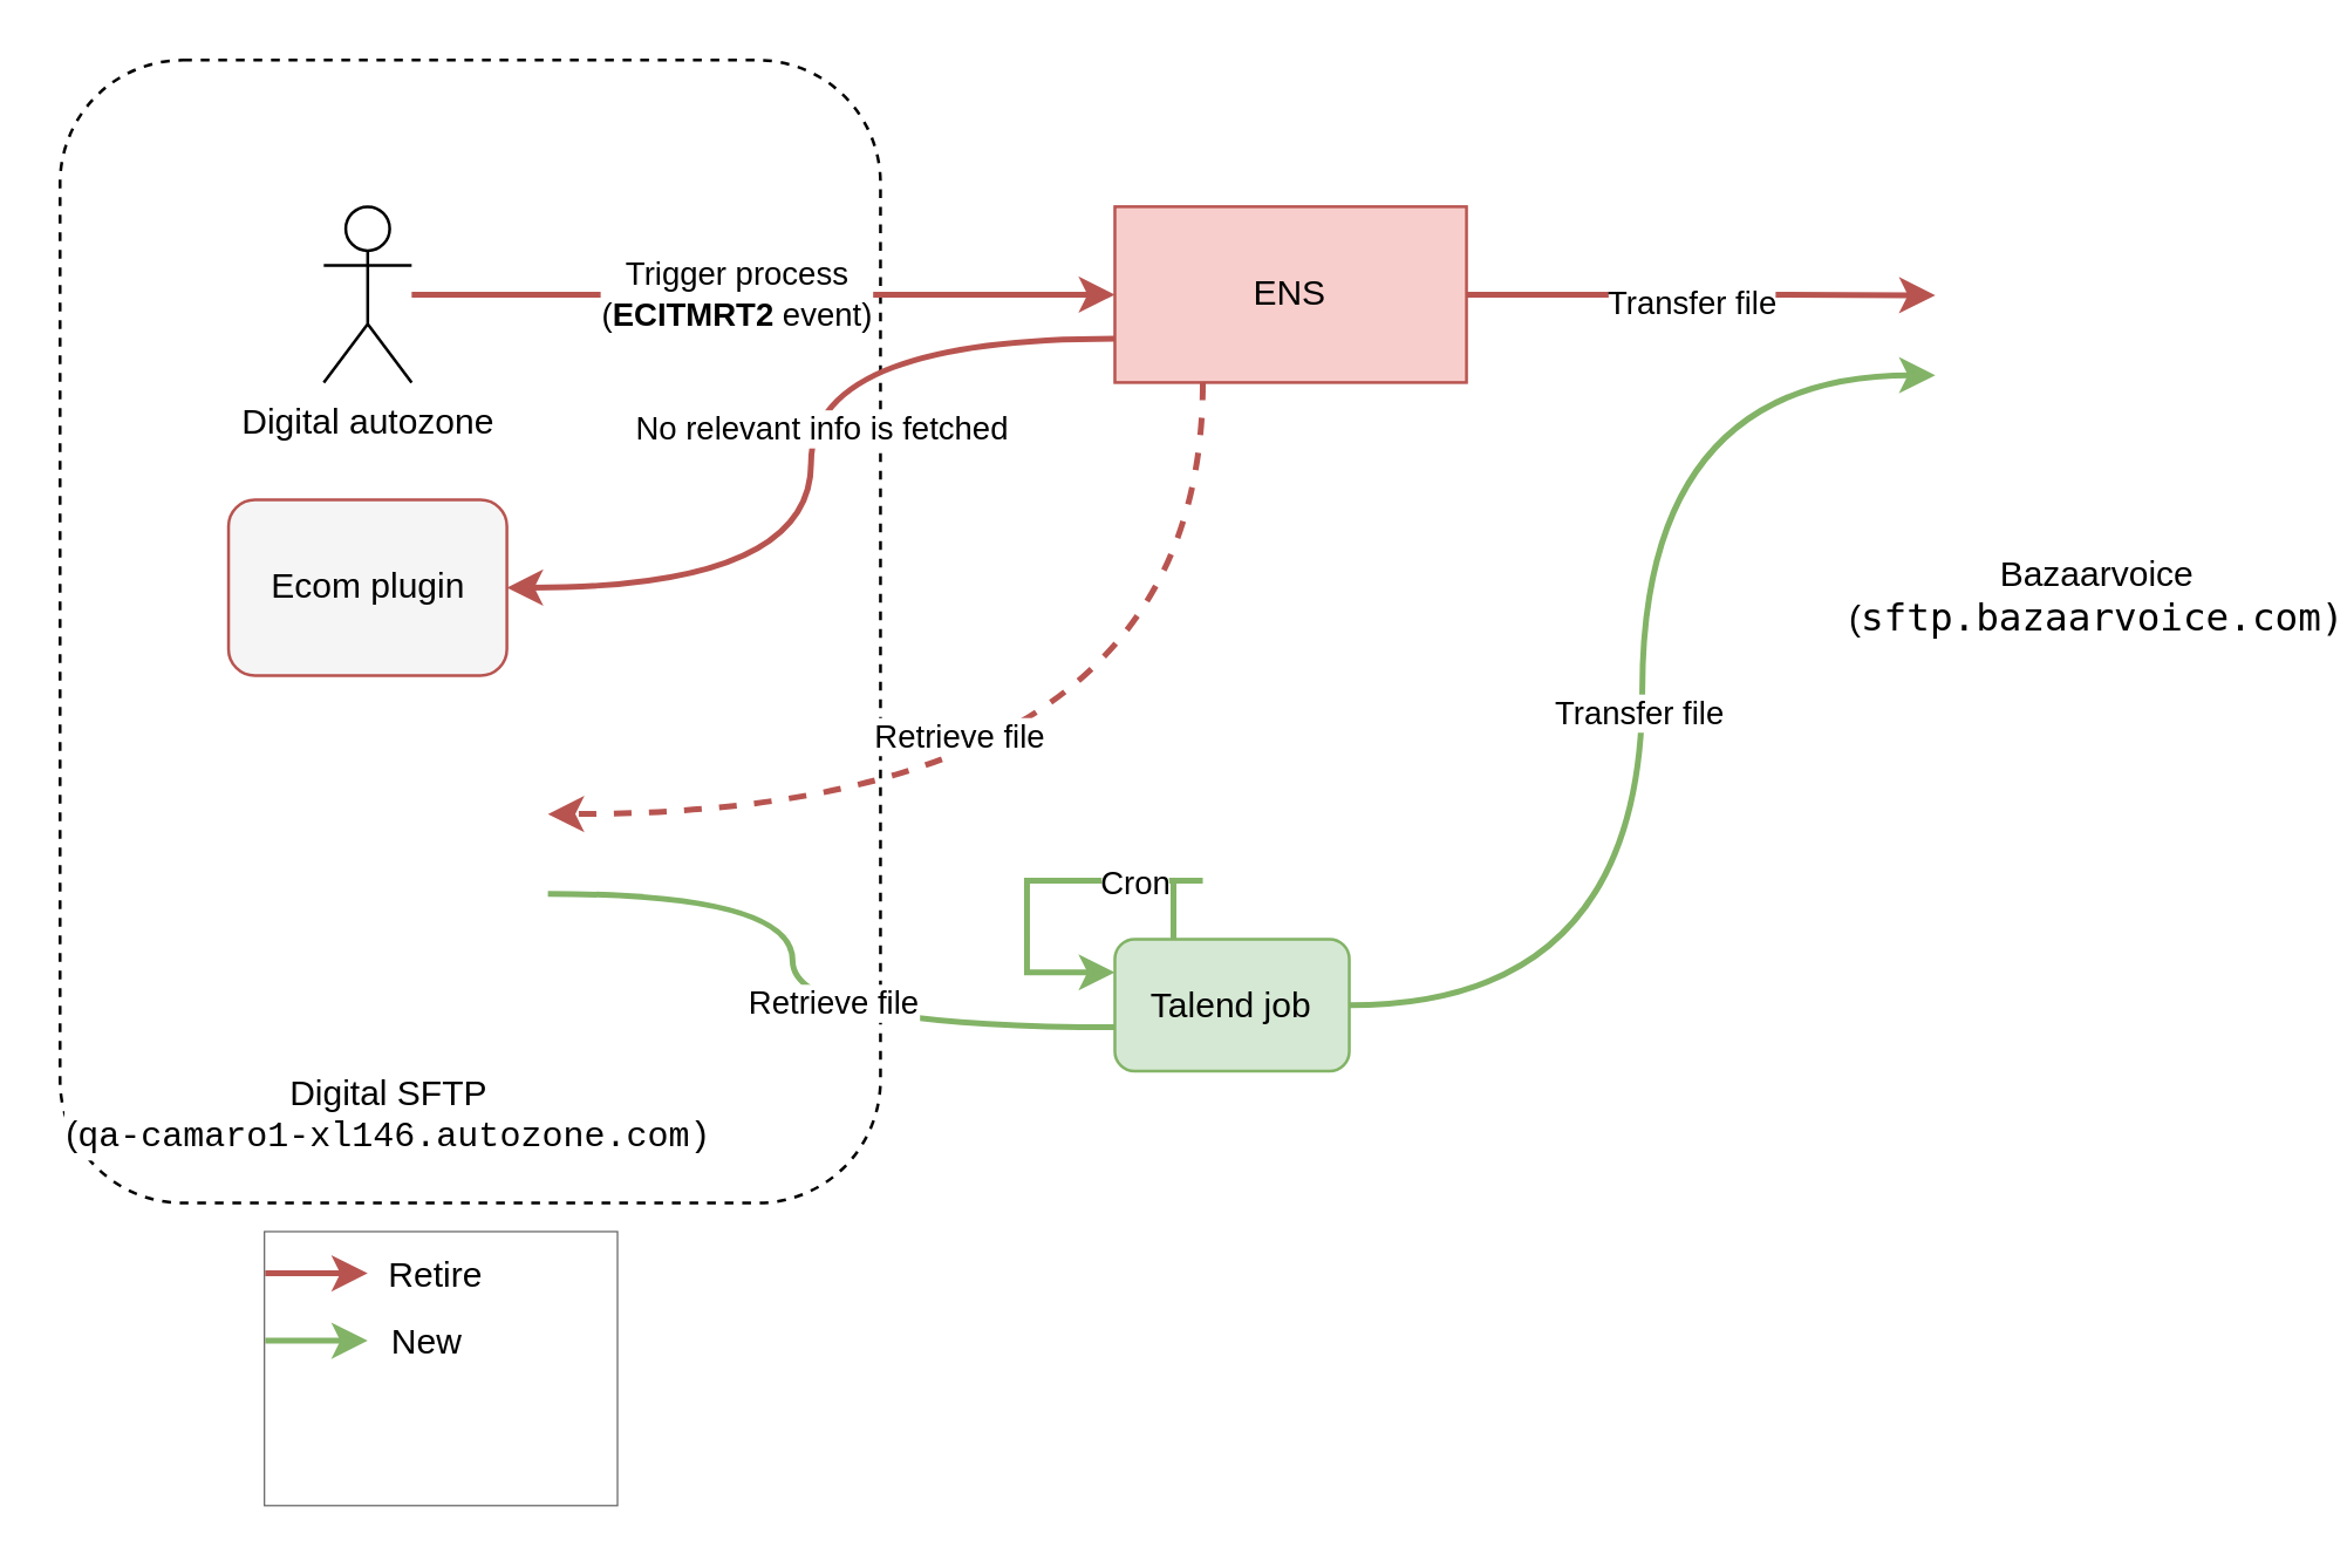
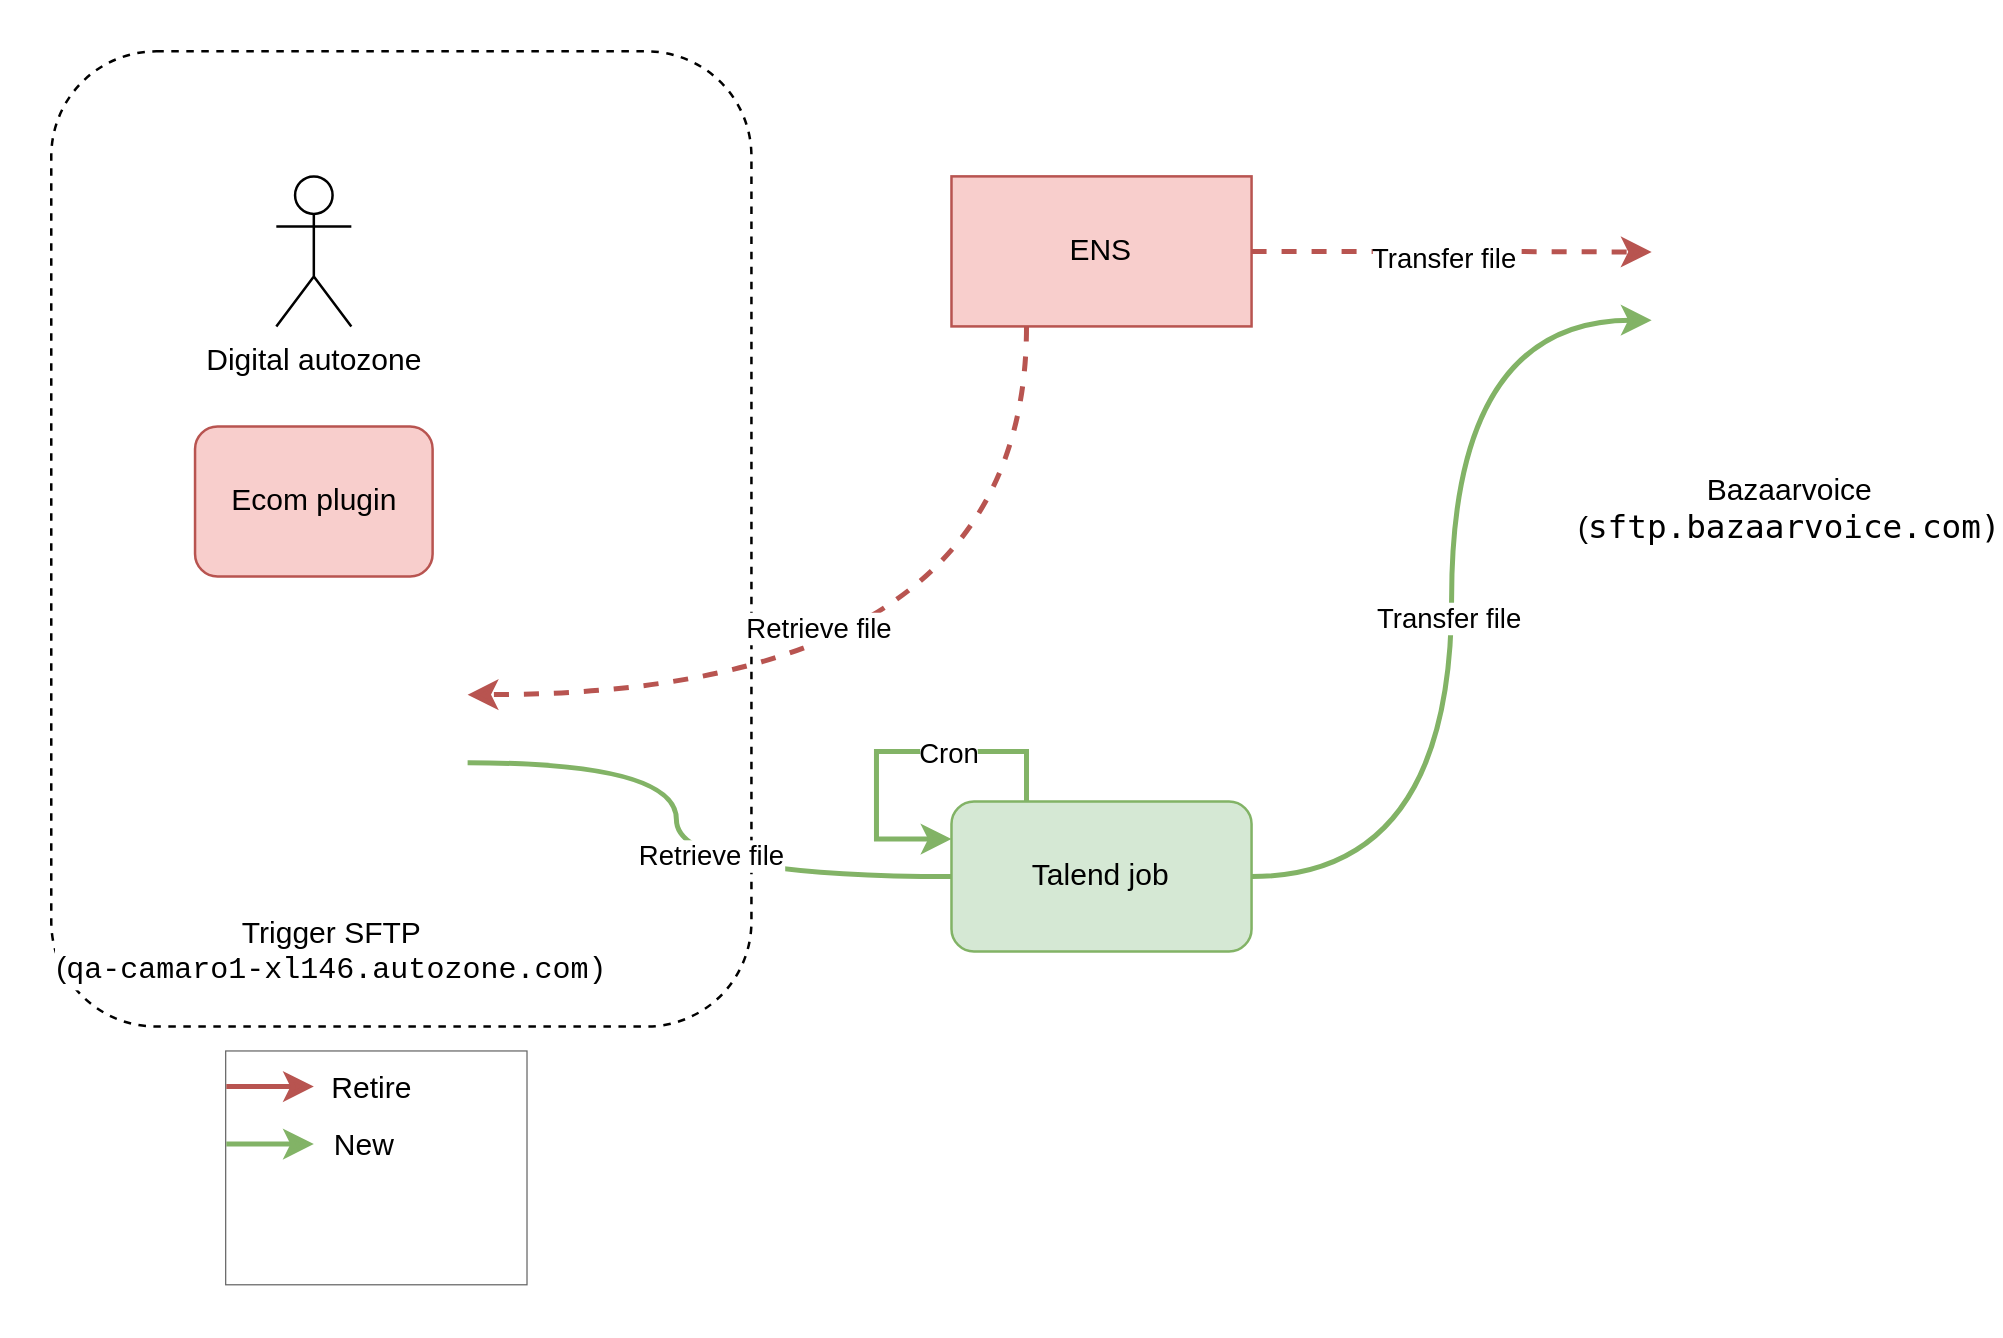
- <mxCell id="10" style="edgeStyle=orthogonalEdgeStyle;rounded=0;orthogonalLoop=1;jettySize=auto;html=1;strokeWidth=2;fillColor=#f8cecc;strokeColor=#b85450;" edge="1" parent="1" source="12" target="9"><mxGeometry relative="1" as="geometry" /></mxCell>
- <mxCell id="11" value="Trigger process&lt;div&gt;(&lt;b&gt;ECITMRT2&lt;/b&gt; event)&lt;/div&gt;" style="edgeLabel;html=1;align=center;verticalAlign=middle;resizable=0;points=[];" vertex="1" connectable="0" parent="10"><mxGeometry x="-0.044" y="1" relative="1" as="geometry"><mxPoint x="-5" as="offset" /></mxGeometry></mxCell>
- <mxCell id="7" style="edgeStyle=orthogonalEdgeStyle;rounded=0;orthogonalLoop=1;jettySize=auto;html=1;entryX=0;entryY=0.25;entryDx=0;entryDy=0;fillColor=#f8cecc;strokeColor=#b85450;strokeWidth=2;" edge="1" parent="1" source="9" target="22"><mxGeometry relative="1" as="geometry" /></mxCell>
+ <mxCell id="7" style="edgeStyle=orthogonalEdgeStyle;rounded=0;orthogonalLoop=1;jettySize=auto;html=1;entryX=0;entryY=0.25;entryDx=0;entryDy=0;fillColor=#f8cecc;strokeColor=#b85450;strokeWidth=2;dashed=1;" edge="1" parent="1" source="9" target="22"><mxGeometry relative="1" as="geometry" /></mxCell>
- <mxCell id="3" style="edgeStyle=orthogonalEdgeStyle;rounded=0;orthogonalLoop=1;jettySize=auto;html=1;exitX=0;exitY=0.75;exitDx=0;exitDy=0;entryX=1;entryY=0.5;entryDx=0;entryDy=0;curved=1;fillColor=#f8cecc;strokeColor=#b85450;strokeWidth=2;" edge="1" parent="1" source="9" target="20"><mxGeometry relative="1" as="geometry" /></mxCell>
- <mxCell id="4" value="No relevant info is fetched" style="edgeLabel;html=1;align=center;verticalAlign=middle;resizable=0;points=[];" vertex="1" connectable="0" parent="3"><mxGeometry x="-0.082" y="3" relative="1" as="geometry"><mxPoint as="offset" /></mxGeometry></mxCell>
- <mxCell id="20" value="Ecom plugin" style="rounded=1;whiteSpace=wrap;html=1;fillColor=#f5f5f5;strokeColor=#b85450;" vertex="1" parent="1"><mxGeometry x="77.5" y="170" width="95" height="60" as="geometry" /></mxCell>
+ <mxCell id="20" value="Ecom plugin" style="rounded=1;whiteSpace=wrap;html=1;fillColor=#f8cecc;strokeColor=#b85450;" vertex="1" parent="1"><mxGeometry x="77.5" y="170" width="95" height="60" as="geometry" /></mxCell>
- <mxCell id="27" value="Talend job" style="rounded=1;whiteSpace=wrap;html=1;fillColor=#d5e8d4;strokeColor=#82b366;" vertex="1" parent="1"><mxGeometry x="380" y="320" width="80" height="45" as="geometry" /></mxCell>
+ <mxCell id="27" value="Talend job" style="rounded=1;whiteSpace=wrap;html=1;fillColor=#d5e8d4;strokeColor=#82b366;" vertex="1" parent="1"><mxGeometry x="380" y="320" width="120" height="60" as="geometry" /></mxCell>
- <mxCell id="21" value="&lt;span style=&quot;background-color: rgb(255, 255, 255);&quot;&gt;Digital SFTP&lt;/span&gt;&lt;div&gt;&lt;span style=&quot;background-color: rgb(255, 255, 255);&quot;&gt;(&lt;span style=&quot;font-family: Consolas, &amp;quot;Courier New&amp;quot;, monospace; white-space-collapse: preserve;&quot;&gt;&lt;font style=&quot;font-size: 12px;&quot;&gt;qa-camaro1-xl146.autozone.com)&lt;/font&gt;&lt;/span&gt;&lt;/span&gt;&lt;/div&gt;" style="shape=image;html=1;verticalAlign=top;verticalLabelPosition=bottom;labelBackgroundColor=#ffffff;imageAspect=0;aspect=fixed;image=https://cdn2.iconfinder.com/data/icons/whcompare-servers-web-hosting/50/sftp-128.png" vertex="1" parent="1"><mxGeometry x="77.5" y="250" width="109" height="109" as="geometry" /></mxCell>
+ <mxCell id="21" value="&lt;span style=&quot;background-color: rgb(255, 255, 255);&quot;&gt;Trigger SFTP&lt;/span&gt;&lt;div&gt;&lt;span style=&quot;background-color: rgb(255, 255, 255);&quot;&gt;(&lt;span style=&quot;font-family: Consolas, &amp;quot;Courier New&amp;quot;, monospace; white-space-collapse: preserve;&quot;&gt;&lt;font style=&quot;font-size: 12px;&quot;&gt;qa-camaro1-xl146.autozone.com)&lt;/font&gt;&lt;/span&gt;&lt;/span&gt;&lt;/div&gt;" style="shape=image;html=1;verticalAlign=top;verticalLabelPosition=bottom;labelBackgroundColor=#ffffff;imageAspect=0;aspect=fixed;image=https://cdn2.iconfinder.com/data/icons/whcompare-servers-web-hosting/50/sftp-128.png" vertex="1" parent="1"><mxGeometry x="77.5" y="250" width="109" height="109" as="geometry" /></mxCell>
